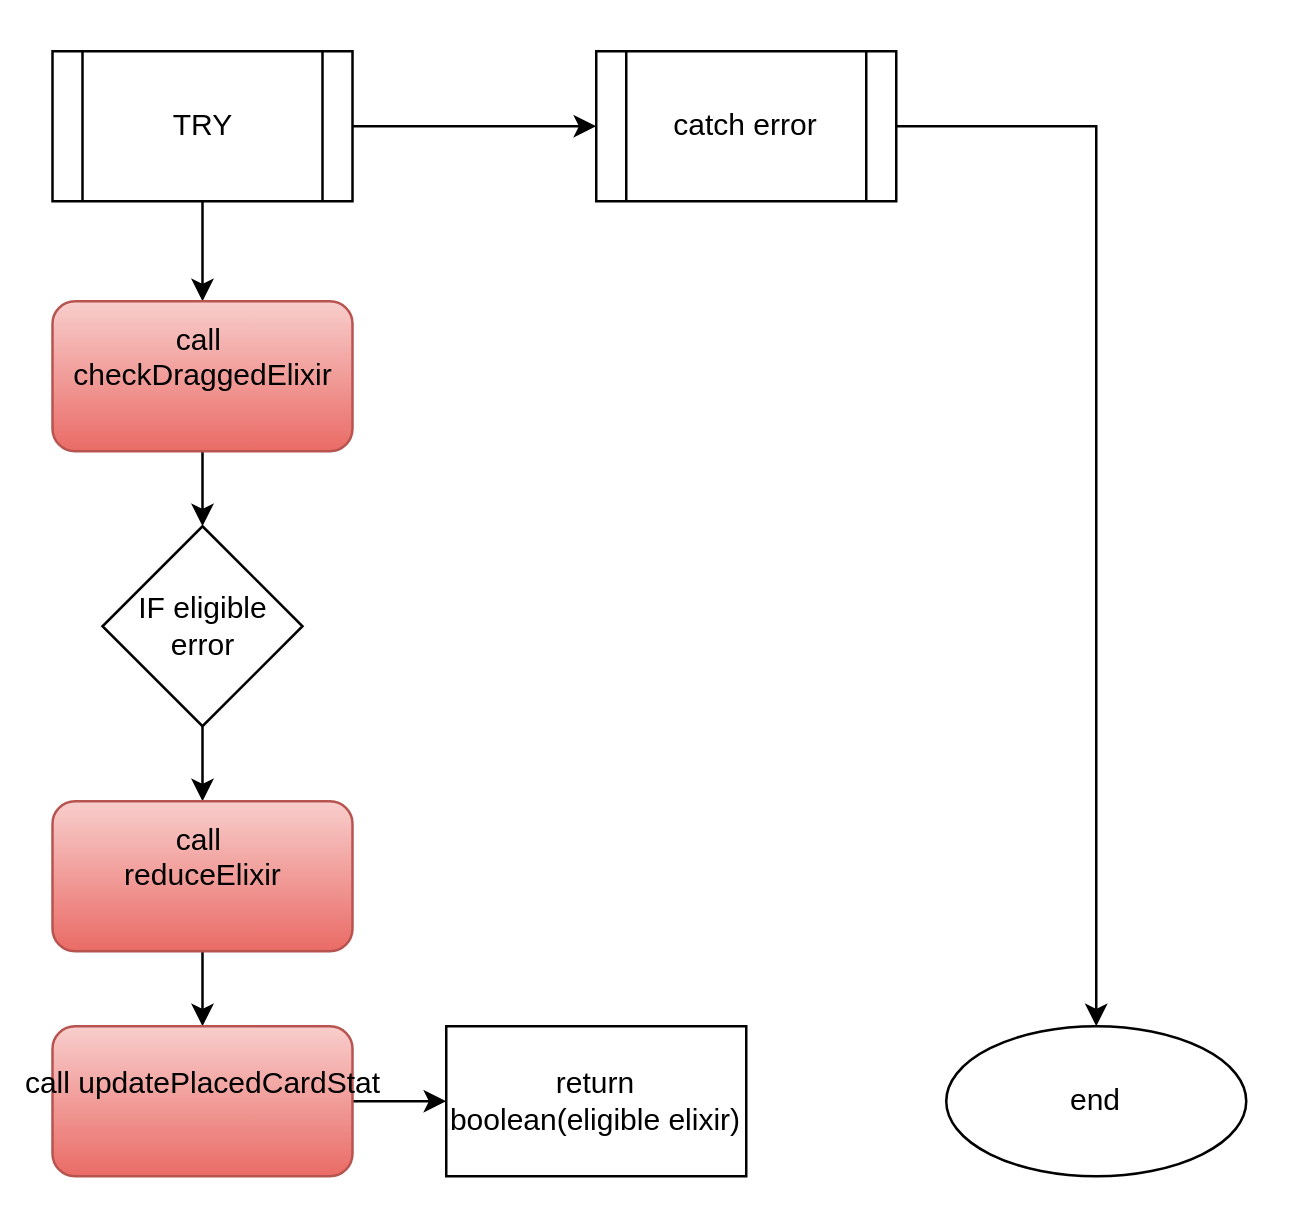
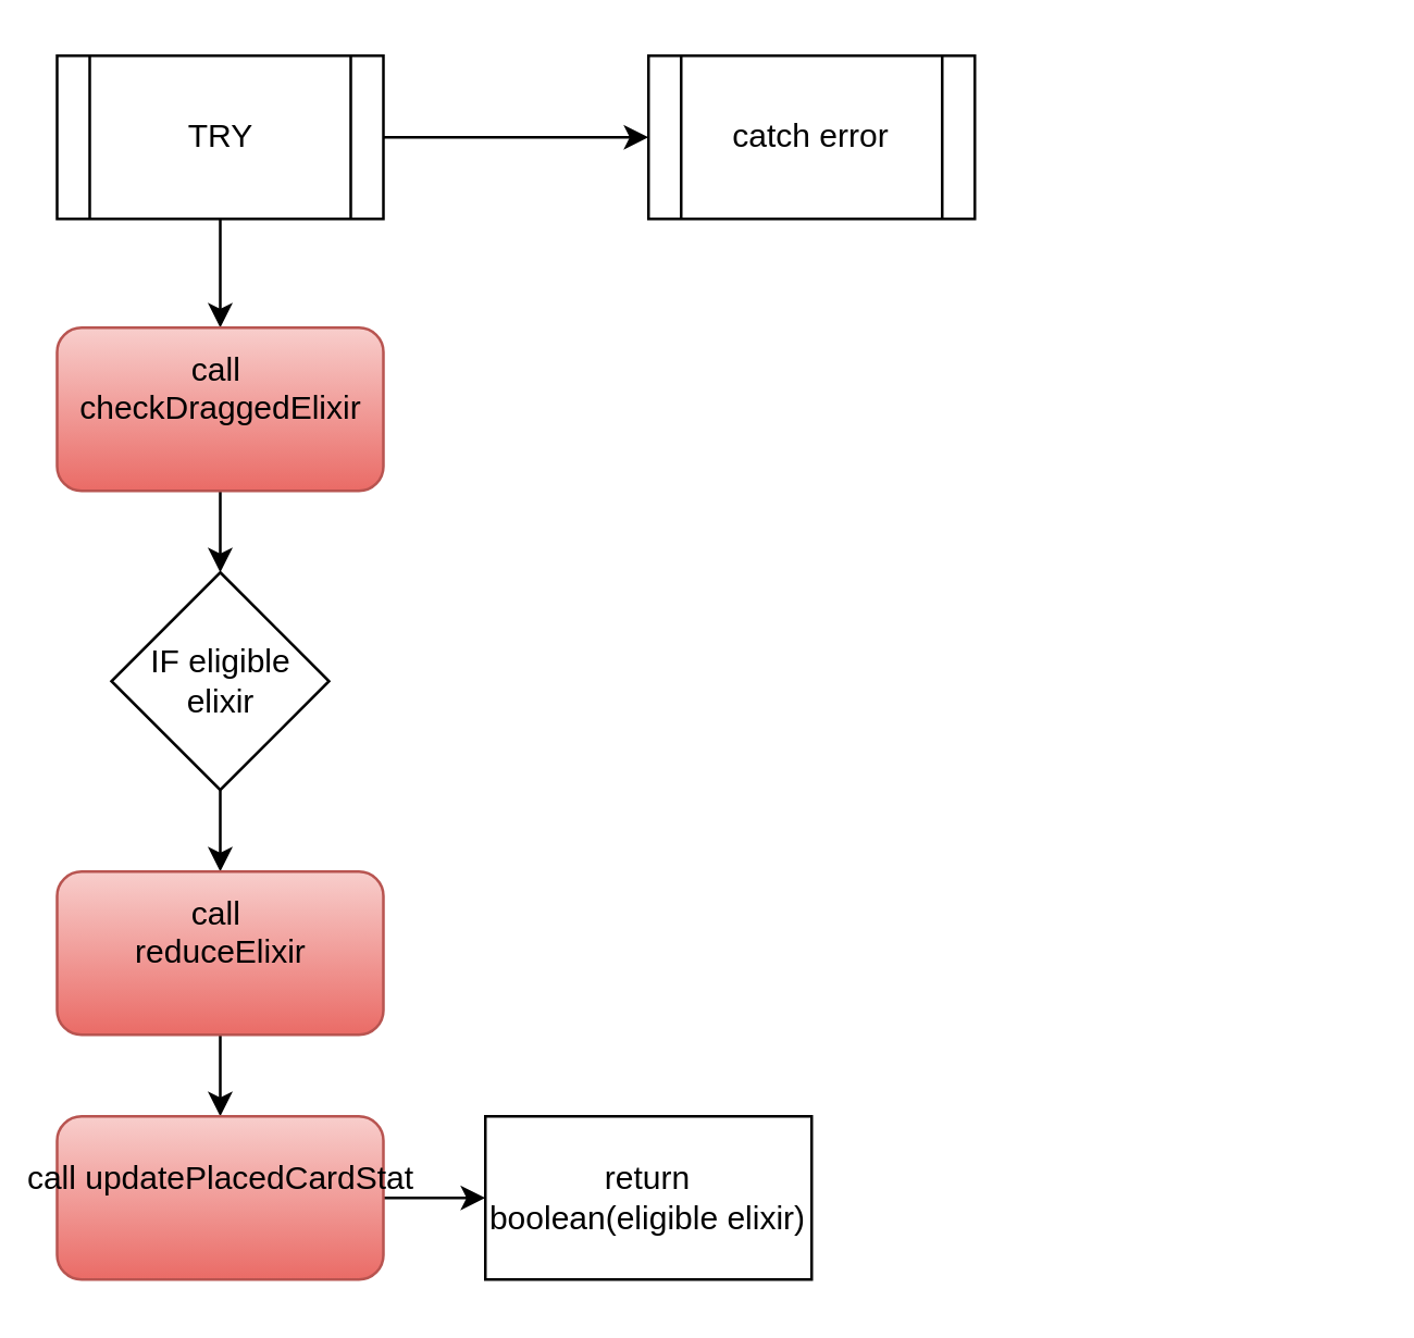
- <mxCell id="15" style="edgeStyle=orthogonalEdgeStyle;rounded=0;orthogonalLoop=1;jettySize=auto;html=1;" edge="1" parent="1" source="16" target="14"><mxGeometry relative="1" as="geometry" /></mxCell>
- <mxCell id="8" value="IF eligible error" style="rhombus;whiteSpace=wrap;html=1;" vertex="1" parent="1"><mxGeometry x="40.5" y="210" width="80" height="80" as="geometry" /></mxCell>
+ <mxCell id="8" value="IF eligible elixir" style="rhombus;whiteSpace=wrap;html=1;" vertex="1" parent="1"><mxGeometry x="40.5" y="210" width="80" height="80" as="geometry" /></mxCell>
- <mxCell id="14" value="end" style="ellipse;whiteSpace=wrap;html=1;rounded=0;" vertex="1" parent="1"><mxGeometry x="378" y="410" width="120" height="60" as="geometry" /></mxCell>
